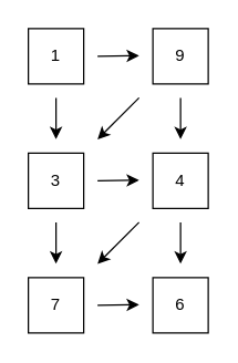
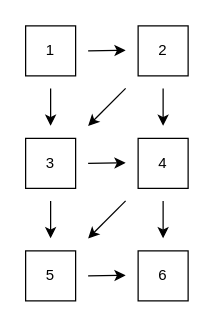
- <mxCell id="9" value="&lt;font style=&quot;font-size: 12px&quot;&gt;9&lt;/font&gt;" style="text;html=1;strokeColor=none;fillColor=none;align=center;verticalAlign=middle;whiteSpace=wrap;rounded=0;fontSize=8;opacity=25;" vertex="1" parent="7"><mxGeometry width="40" height="40" as="geometry" /></mxCell>
+ <mxCell id="9" value="&lt;font style=&quot;font-size: 12px&quot;&gt;2&lt;/font&gt;" style="text;html=1;strokeColor=none;fillColor=none;align=center;verticalAlign=middle;whiteSpace=wrap;rounded=0;fontSize=8;opacity=25;" vertex="1" parent="7"><mxGeometry width="40" height="40" as="geometry" /></mxCell>
- <mxCell id="22" value="&lt;font style=&quot;font-size: 12px&quot;&gt;7&lt;/font&gt;" style="text;html=1;strokeColor=none;fillColor=none;align=center;verticalAlign=middle;whiteSpace=wrap;rounded=0;fontSize=8;opacity=25;" vertex="1" parent="20"><mxGeometry width="40" height="40" as="geometry" /></mxCell>
+ <mxCell id="22" value="&lt;font style=&quot;font-size: 12px&quot;&gt;5&lt;/font&gt;" style="text;html=1;strokeColor=none;fillColor=none;align=center;verticalAlign=middle;whiteSpace=wrap;rounded=0;fontSize=8;opacity=25;" vertex="1" parent="20"><mxGeometry width="40" height="40" as="geometry" /></mxCell>
